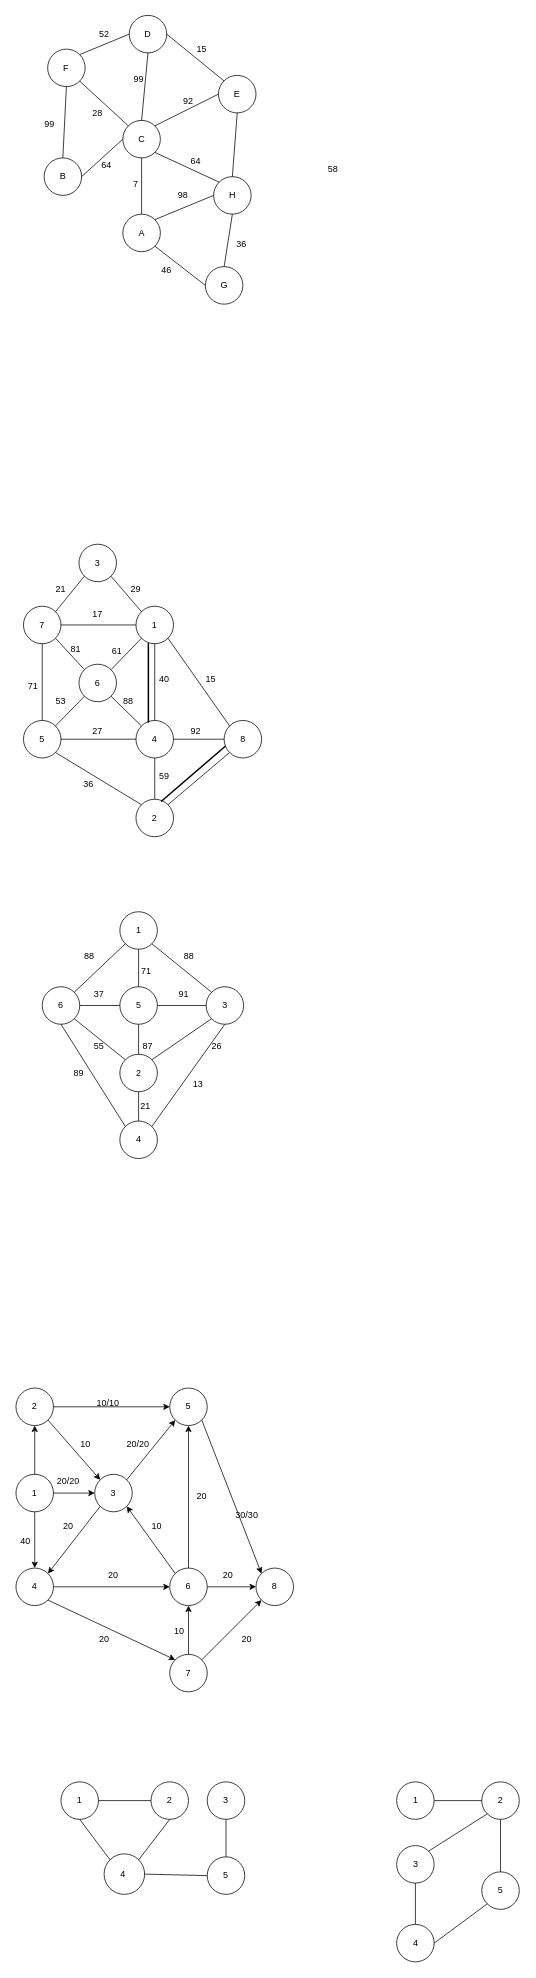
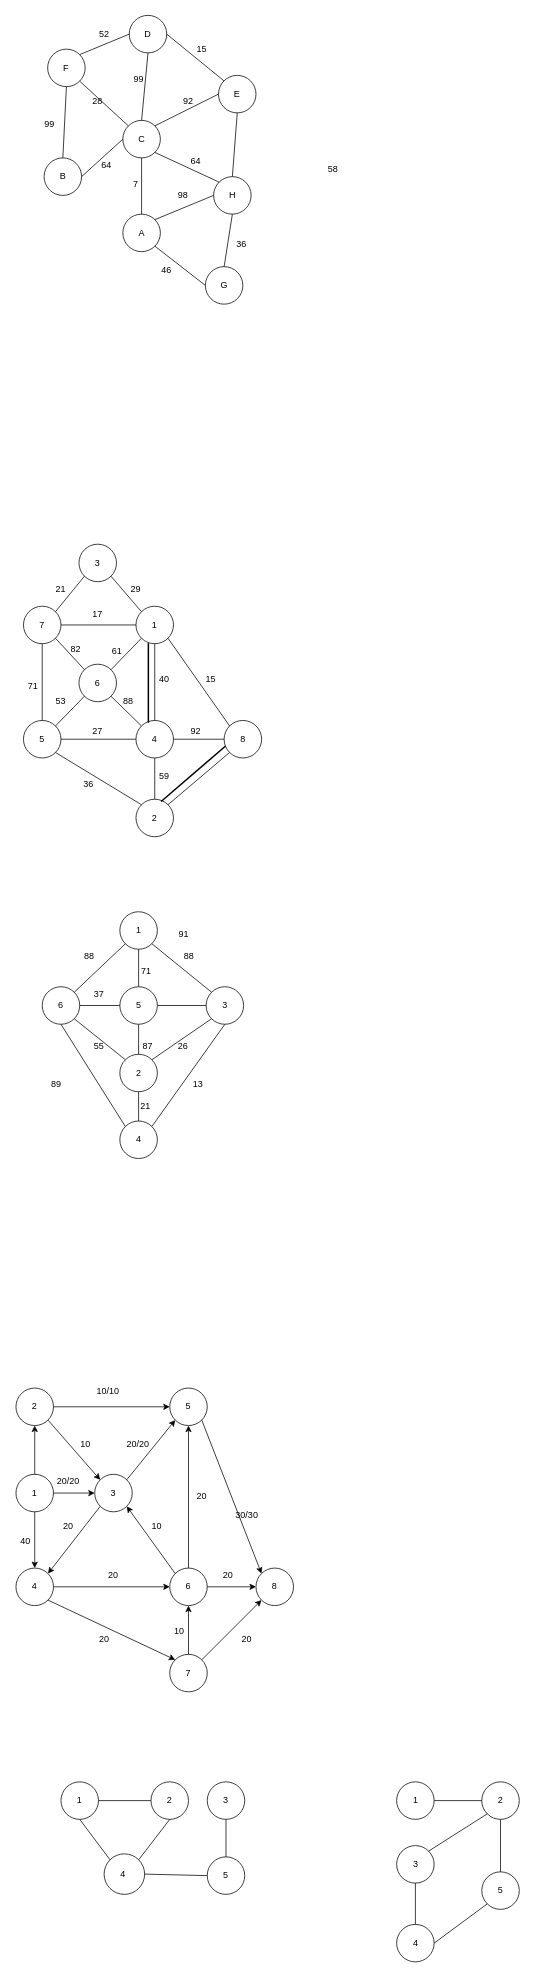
- <mxCell id="168" value="28" style="text;html=1;strokeColor=none;fillColor=none;align=center;verticalAlign=middle;whiteSpace=wrap;rounded=0;" vertex="1" parent="1"><mxGeometry x="117" y="140" width="25" height="20" as="geometry" /></mxCell>
+ <mxCell id="168" value="28" style="text;html=1;strokeColor=none;fillColor=none;align=center;verticalAlign=middle;whiteSpace=wrap;rounded=0;" vertex="1" parent="1"><mxGeometry x="117" y="125" width="25" height="20" as="geometry" /></mxCell>
- <mxCell id="46" value="81" style="text;html=1;strokeColor=none;fillColor=none;align=center;verticalAlign=middle;whiteSpace=wrap;rounded=0;" parent="1" vertex="1"><mxGeometry x="88" y="855" width="25" height="20" as="geometry" /></mxCell>
+ <mxCell id="46" value="82" style="text;html=1;strokeColor=none;fillColor=none;align=center;verticalAlign=middle;whiteSpace=wrap;rounded=0;" parent="1" vertex="1"><mxGeometry x="88" y="855" width="25" height="20" as="geometry" /></mxCell>
- <mxCell id="78" value="91" style="text;html=1;strokeColor=none;fillColor=none;align=center;verticalAlign=middle;whiteSpace=wrap;rounded=0;" parent="1" vertex="1"><mxGeometry x="231.5" y="1315" width="25" height="20" as="geometry" /></mxCell>
+ <mxCell id="78" value="91" style="text;html=1;strokeColor=none;fillColor=none;align=center;verticalAlign=middle;whiteSpace=wrap;rounded=0;" parent="1" vertex="1"><mxGeometry x="231.5" y="1235" width="25" height="20" as="geometry" /></mxCell>
- <mxCell id="74" value="26" style="text;html=1;strokeColor=none;fillColor=none;align=center;verticalAlign=middle;whiteSpace=wrap;rounded=0;" parent="1" vertex="1"><mxGeometry x="275.5" y="1385" width="25" height="20" as="geometry" /></mxCell>
+ <mxCell id="74" value="26" style="text;html=1;strokeColor=none;fillColor=none;align=center;verticalAlign=middle;whiteSpace=wrap;rounded=0;" parent="1" vertex="1"><mxGeometry x="230.5" y="1385" width="25" height="20" as="geometry" /></mxCell>
- <mxCell id="127" value="89" style="text;html=1;strokeColor=none;fillColor=none;align=center;verticalAlign=middle;whiteSpace=wrap;rounded=0;" parent="1" vertex="1"><mxGeometry x="92" y="1420" width="25" height="20" as="geometry" /></mxCell>
+ <mxCell id="127" value="89" style="text;html=1;strokeColor=none;fillColor=none;align=center;verticalAlign=middle;whiteSpace=wrap;rounded=0;" parent="1" vertex="1"><mxGeometry x="62" y="1435" width="25" height="20" as="geometry" /></mxCell>
- <mxCell id="114" value="10/10" style="text;html=1;strokeColor=none;fillColor=none;align=center;verticalAlign=middle;whiteSpace=wrap;rounded=0;" parent="1" vertex="1"><mxGeometry x="130.5" y="1860" width="25" height="20" as="geometry" /></mxCell>
+ <mxCell id="114" value="10/10" style="text;html=1;strokeColor=none;fillColor=none;align=center;verticalAlign=middle;whiteSpace=wrap;rounded=0;" parent="1" vertex="1"><mxGeometry x="130.5" y="1845" width="25" height="20" as="geometry" /></mxCell>
